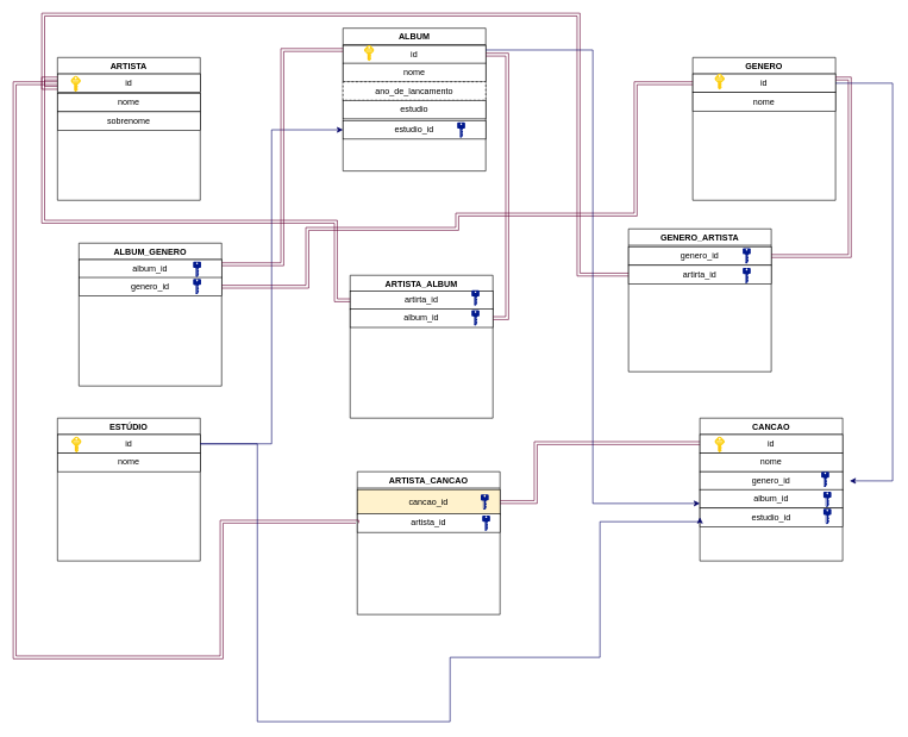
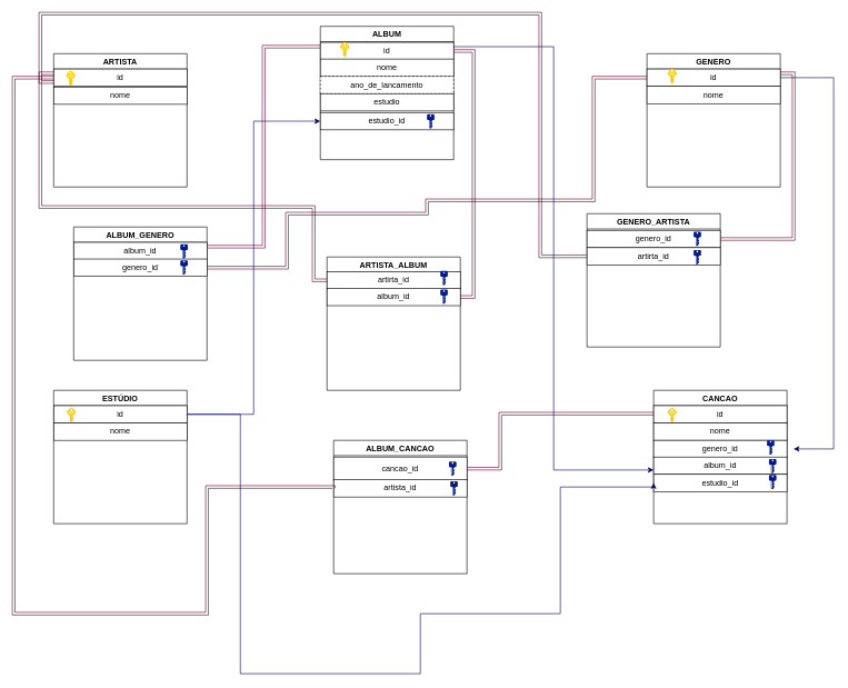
- <mxCell id="17" value="sobrenome" style="rounded=0;whiteSpace=wrap;html=1;" vertex="1" parent="14"><mxGeometry y="76" width="200" height="26" as="geometry" /></mxCell>
- <mxCell id="55" value="ARTISTA_CANCAO" style="swimlane;" vertex="1" parent="1"><mxGeometry x="500" y="660" width="200" height="200" as="geometry" /></mxCell>
+ <mxCell id="55" value="ALBUM_CANCAO" style="swimlane;" vertex="1" parent="1"><mxGeometry x="500" y="660" width="200" height="200" as="geometry" /></mxCell>
- <mxCell id="56" value="cancao_id" style="rounded=0;whiteSpace=wrap;html=1;fillColor=#fff2cc;" vertex="1" parent="55"><mxGeometry y="25" width="200" height="35" as="geometry" /></mxCell>
+ <mxCell id="56" value="cancao_id" style="rounded=0;whiteSpace=wrap;html=1;" vertex="1" parent="55"><mxGeometry y="25" width="200" height="35" as="geometry" /></mxCell>
